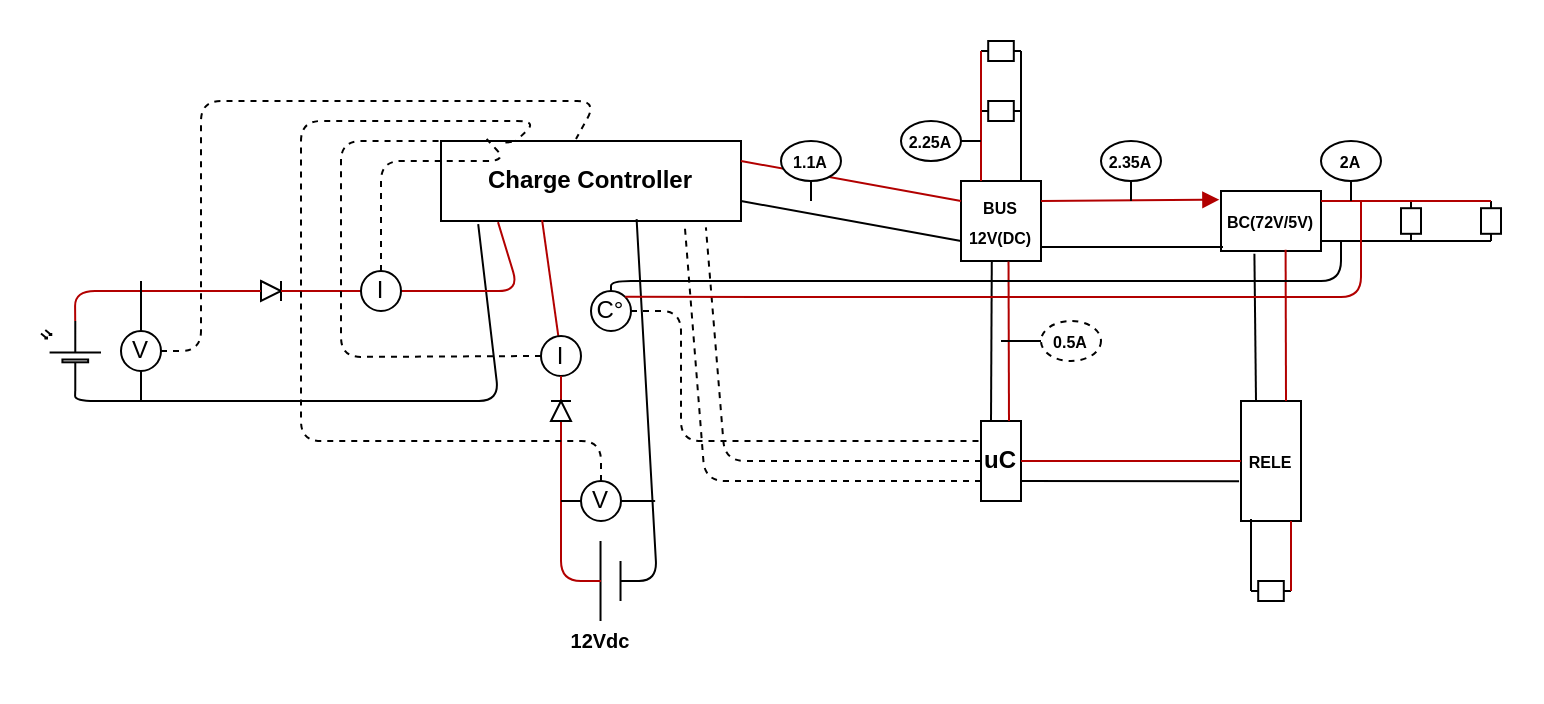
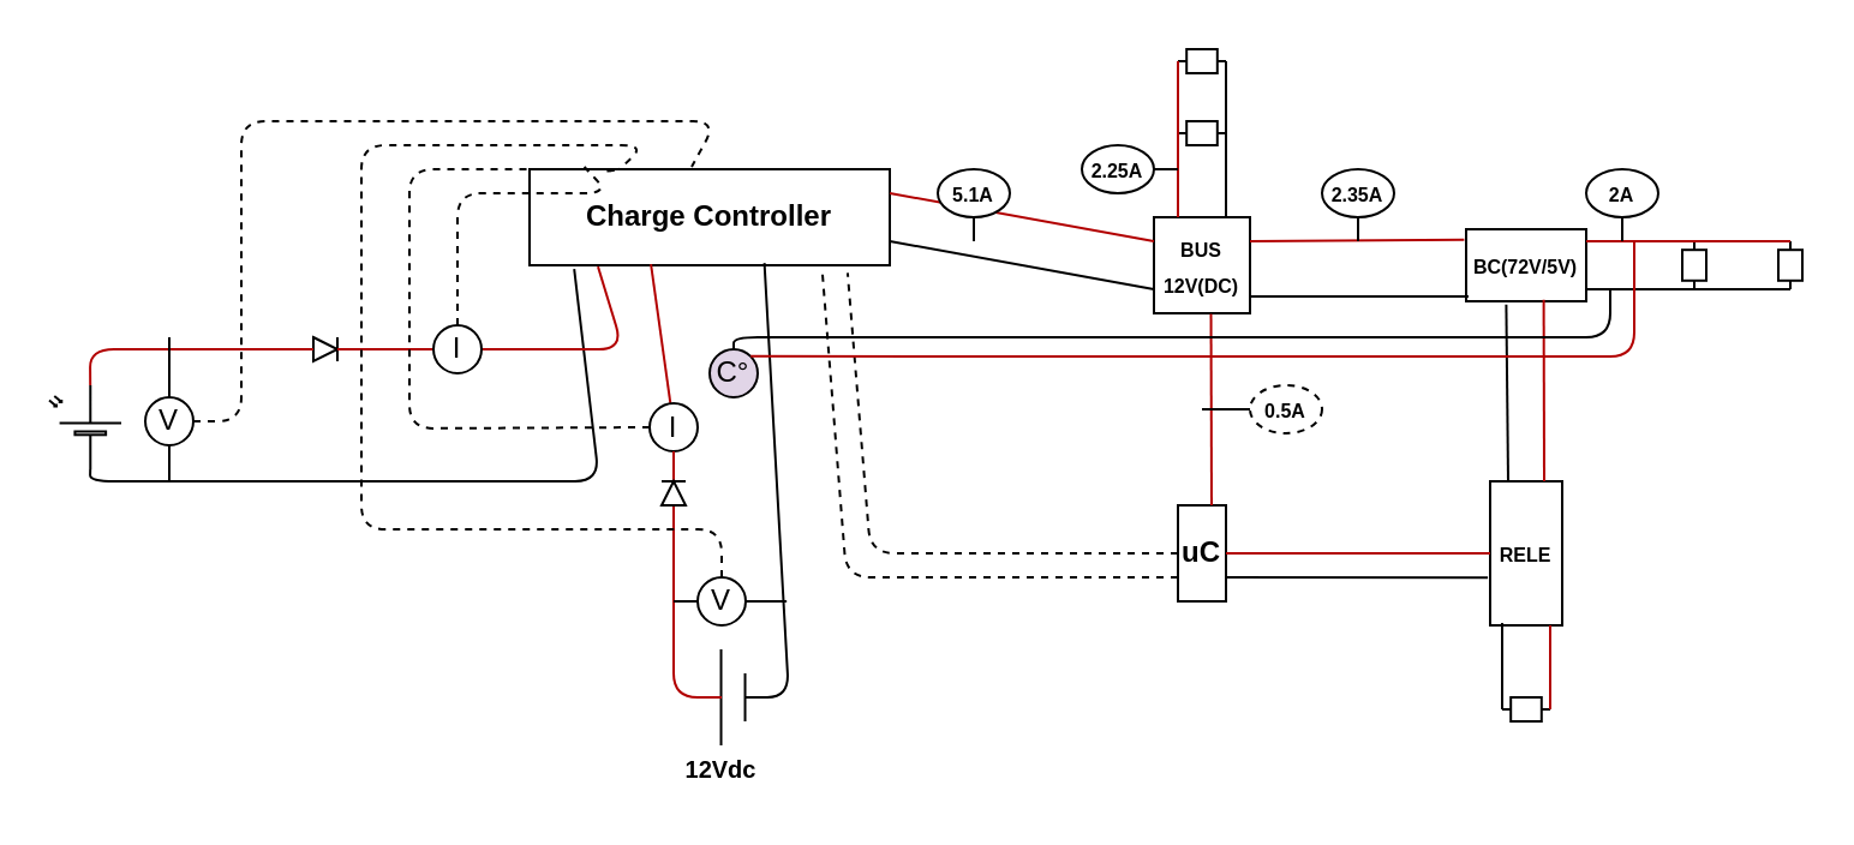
- <mxCell id="49" value="&lt;span style=&quot;font-size: 8px&quot;&gt;&lt;b&gt;1.1A&lt;/b&gt;&lt;/span&gt;" style="ellipse;whiteSpace=wrap;html=1;" vertex="1" parent="1"><mxGeometry x="390" y="70" width="30" height="20" as="geometry" /></mxCell>
+ <mxCell id="49" value="&lt;span style=&quot;font-size: 8px&quot;&gt;&lt;b&gt;5.1A&lt;/b&gt;&lt;/span&gt;" style="ellipse;whiteSpace=wrap;html=1;" vertex="1" parent="1"><mxGeometry x="390" y="70" width="30" height="20" as="geometry" /></mxCell>
- <mxCell id="36" value="" style="endArrow=block;html=1;exitX=1;exitY=0.25;exitDx=0;exitDy=0;entryX=-0.016;entryY=0.145;entryDx=0;entryDy=0;entryPerimeter=0;fillColor=#e51400;strokeColor=#B20000;" edge="1" parent="1" source="23" target="35"><mxGeometry width="50" height="50" relative="1" as="geometry"><mxPoint x="570" y="130" as="sourcePoint" /><mxPoint x="620" y="80" as="targetPoint" /></mxGeometry></mxCell>
+ <mxCell id="36" value="" style="endArrow=none;html=1;exitX=1;exitY=0.25;exitDx=0;exitDy=0;entryX=-0.016;entryY=0.145;entryDx=0;entryDy=0;entryPerimeter=0;fillColor=#e51400;strokeColor=#B20000;" edge="1" parent="1" source="23" target="35"><mxGeometry width="50" height="50" relative="1" as="geometry"><mxPoint x="570" y="130" as="sourcePoint" /><mxPoint x="620" y="80" as="targetPoint" /></mxGeometry></mxCell>
- <mxCell id="61" value="C°" style="ellipse;whiteSpace=wrap;html=1;aspect=fixed;" vertex="1" parent="1"><mxGeometry x="295" y="145" width="20" height="20" as="geometry" /></mxCell>
+ <mxCell id="61" value="C°" style="ellipse;whiteSpace=wrap;html=1;aspect=fixed;fillColor=#e1d5e7;" vertex="1" parent="1"><mxGeometry x="295" y="145" width="20" height="20" as="geometry" /></mxCell>
- <mxCell id="33" value="" style="endArrow=none;html=1;exitX=0.25;exitY=0;exitDx=0;exitDy=0;entryX=0.385;entryY=0.988;entryDx=0;entryDy=0;entryPerimeter=0;" edge="1" parent="1" source="32" target="23"><mxGeometry width="50" height="50" relative="1" as="geometry"><mxPoint x="470" y="190" as="sourcePoint" /><mxPoint x="497" y="132" as="targetPoint" /></mxGeometry></mxCell>
- <mxCell id="62" value="" style="endArrow=none;dashed=1;html=1;exitX=1;exitY=0.5;exitDx=0;exitDy=0;entryX=0;entryY=0.25;entryDx=0;entryDy=0;" edge="1" parent="1" source="61" target="32"><mxGeometry width="50" height="50" relative="1" as="geometry"><mxPoint x="350" y="180" as="sourcePoint" /><mxPoint x="400" y="130" as="targetPoint" /><Array as="points"><mxPoint x="340" y="155" /><mxPoint x="340" y="220" /></Array></mxGeometry></mxCell>
